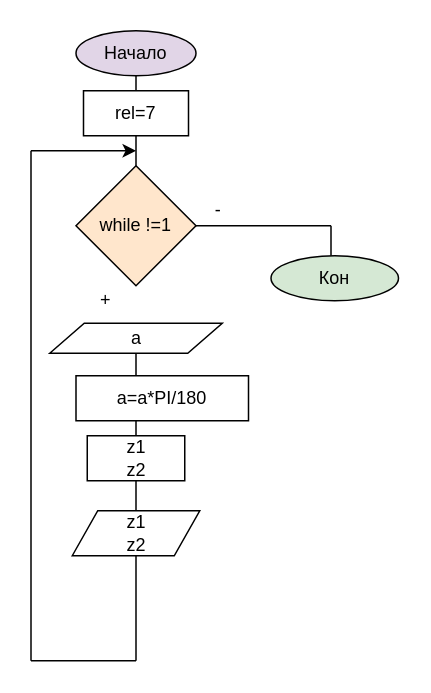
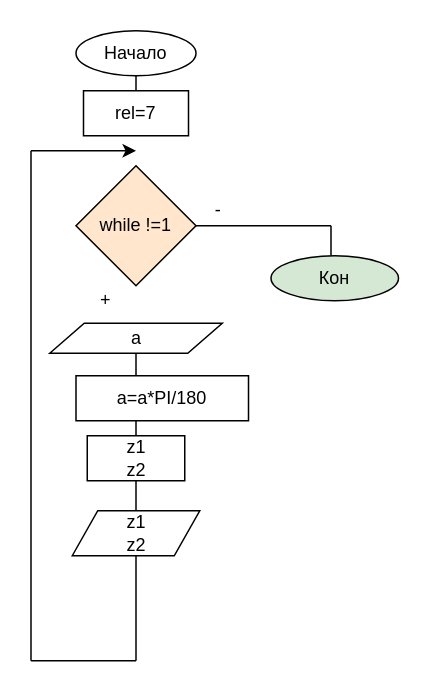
- <mxCell id="2" value="Начало" style="ellipse;whiteSpace=wrap;html=1;fillColor=#e1d5e7;" vertex="1" parent="1"><mxGeometry x="50" y="20" width="80" height="30" as="geometry" /></mxCell>
+ <mxCell id="2" value="Начало" style="ellipse;whiteSpace=wrap;html=1;" vertex="1" parent="1"><mxGeometry x="50" y="20" width="80" height="30" as="geometry" /></mxCell>
- <mxCell id="6" value="" style="endArrow=none;html=1;entryX=0.5;entryY=1;entryDx=0;entryDy=0;exitX=0.5;exitY=0;exitDx=0;exitDy=0;" edge="1" parent="1" source="5" target="4"><mxGeometry width="50" height="50" relative="1" as="geometry"><mxPoint x="50" y="260" as="sourcePoint" /><mxPoint x="100" y="210" as="targetPoint" /></mxGeometry></mxCell>
